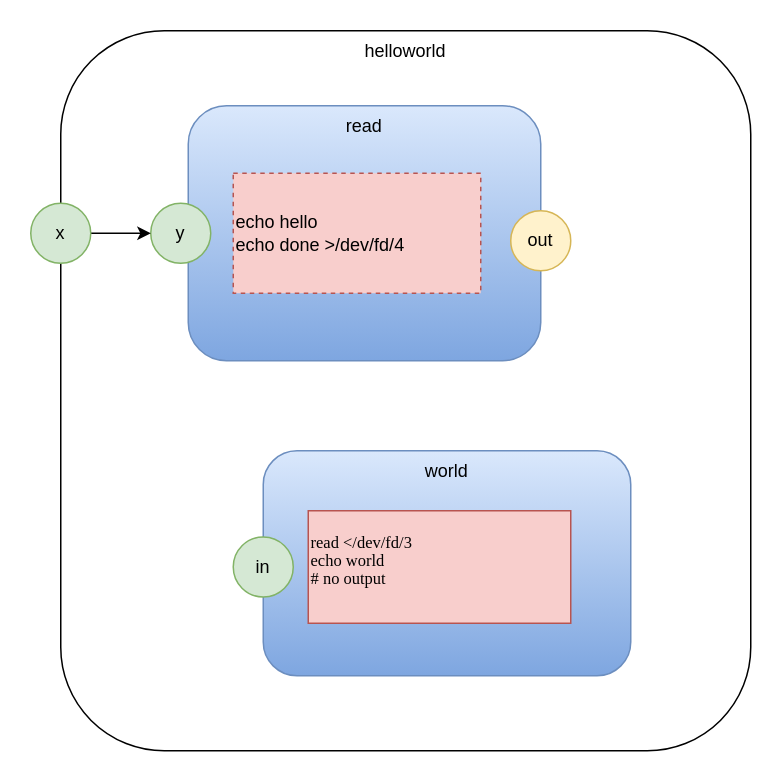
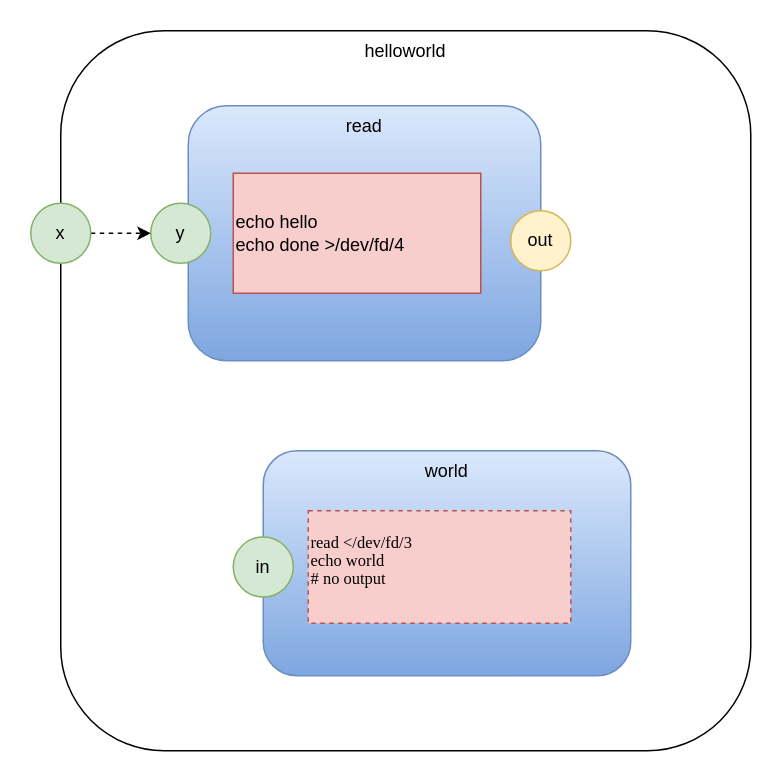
- <mxCell id="10" style="edgeStyle=orthogonalEdgeStyle;rounded=0;orthogonalLoop=1;jettySize=auto;html=1;" edge="1" parent="1" source="11" target="9"><mxGeometry relative="1" as="geometry" /></mxCell>
+ <mxCell id="10" style="edgeStyle=orthogonalEdgeStyle;rounded=0;orthogonalLoop=1;jettySize=auto;html=1;dashed=1;" edge="1" parent="1" source="11" target="9"><mxGeometry relative="1" as="geometry" /></mxCell>
- <mxCell id="4" value="&lt;div&gt;echo hello&lt;/div&gt;&lt;div&gt;&lt;/div&gt;echo done &amp;gt;/dev/fd/4" style="rounded=0;whiteSpace=wrap;html=1;fillColor=#f8cecc;strokeColor=#b85450;align=left;dashed=1;" parent="1" vertex="1"><mxGeometry x="155" y="115" width="165" height="80" as="geometry" /></mxCell>
+ <mxCell id="4" value="&lt;div&gt;echo hello&lt;/div&gt;&lt;div&gt;&lt;/div&gt;echo done &amp;gt;/dev/fd/4" style="rounded=0;whiteSpace=wrap;html=1;fillColor=#f8cecc;strokeColor=#b85450;align=left;" parent="1" vertex="1"><mxGeometry x="155" y="115" width="165" height="80" as="geometry" /></mxCell>
- <mxCell id="8" value="&lt;p class=&quot;p1&quot; style=&quot;margin: 0px ; font-stretch: normal ; font-size: 11px ; line-height: normal ; font-family: &amp;#34;menlo&amp;#34;&quot;&gt;&lt;span class=&quot;s1&quot;&gt;read &amp;lt;/dev/fd/3&lt;/span&gt;&lt;/p&gt;&lt;p class=&quot;p1&quot; style=&quot;margin: 0px ; font-stretch: normal ; font-size: 11px ; line-height: normal ; font-family: &amp;#34;menlo&amp;#34;&quot;&gt;&lt;span class=&quot;s1&quot;&gt;echo world&lt;/span&gt;&lt;/p&gt;&lt;p class=&quot;p1&quot; style=&quot;margin: 0px ; font-stretch: normal ; font-size: 11px ; line-height: normal ; font-family: &amp;#34;menlo&amp;#34;&quot;&gt;&lt;span class=&quot;s1&quot;&gt;# no output&lt;/span&gt;&lt;/p&gt;&lt;p class=&quot;p1&quot; style=&quot;margin: 0px ; font-stretch: normal ; font-size: 11px ; line-height: normal ; font-family: &amp;#34;menlo&amp;#34;&quot;&gt;&lt;br&gt;&lt;/p&gt;" style="rounded=0;whiteSpace=wrap;html=1;fillColor=#f8cecc;strokeColor=#b85450;align=left;" parent="1" vertex="1"><mxGeometry x="205" y="340" width="175" height="75" as="geometry" /></mxCell>
+ <mxCell id="8" value="&lt;p class=&quot;p1&quot; style=&quot;margin: 0px ; font-stretch: normal ; font-size: 11px ; line-height: normal ; font-family: &amp;#34;menlo&amp;#34;&quot;&gt;&lt;span class=&quot;s1&quot;&gt;read &amp;lt;/dev/fd/3&lt;/span&gt;&lt;/p&gt;&lt;p class=&quot;p1&quot; style=&quot;margin: 0px ; font-stretch: normal ; font-size: 11px ; line-height: normal ; font-family: &amp;#34;menlo&amp;#34;&quot;&gt;&lt;span class=&quot;s1&quot;&gt;echo world&lt;/span&gt;&lt;/p&gt;&lt;p class=&quot;p1&quot; style=&quot;margin: 0px ; font-stretch: normal ; font-size: 11px ; line-height: normal ; font-family: &amp;#34;menlo&amp;#34;&quot;&gt;&lt;span class=&quot;s1&quot;&gt;# no output&lt;/span&gt;&lt;/p&gt;&lt;p class=&quot;p1&quot; style=&quot;margin: 0px ; font-stretch: normal ; font-size: 11px ; line-height: normal ; font-family: &amp;#34;menlo&amp;#34;&quot;&gt;&lt;br&gt;&lt;/p&gt;" style="rounded=0;whiteSpace=wrap;html=1;fillColor=#f8cecc;strokeColor=#b85450;align=left;dashed=1;" parent="1" vertex="1"><mxGeometry x="205" y="340" width="175" height="75" as="geometry" /></mxCell>
